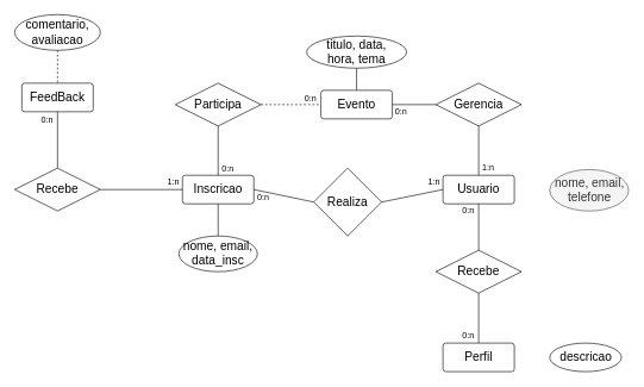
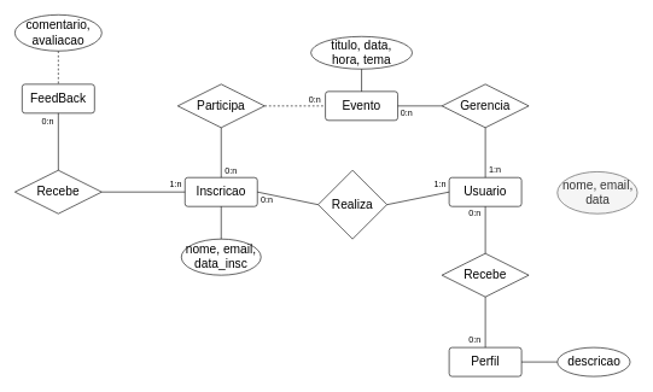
- <mxCell id="34" value="nome, email,&lt;br style=&quot;font-size: 17px&quot;&gt;telefone" style="ellipse;whiteSpace=wrap;html=1;align=center;fontSize=17;fillColor=#f5f5f5;fontColor=#333333;strokeColor=#4D4D4D;" parent="1" vertex="1"><mxGeometry x="769.5" y="237" width="110.5" height="58" as="geometry" /></mxCell>
+ <mxCell id="34" value="nome, email,&lt;br style=&quot;font-size: 17px&quot;&gt;data" style="ellipse;whiteSpace=wrap;html=1;align=center;fontSize=17;fillColor=#f5f5f5;fontColor=#333333;strokeColor=#4D4D4D;" parent="1" vertex="1"><mxGeometry x="769.5" y="237" width="110.5" height="58" as="geometry" /></mxCell>
+ <mxCell id="32" value="" style="endArrow=none;html=1;rounded=0;entryX=0;entryY=0.5;entryDx=0;entryDy=0;exitX=1;exitY=0.5;exitDx=0;exitDy=0;" parent="1" source="6" target="33" edge="1"><mxGeometry relative="1" as="geometry"><mxPoint x="470" y="440" as="sourcePoint" /><mxPoint x="780" y="500" as="targetPoint" /></mxGeometry></mxCell>
